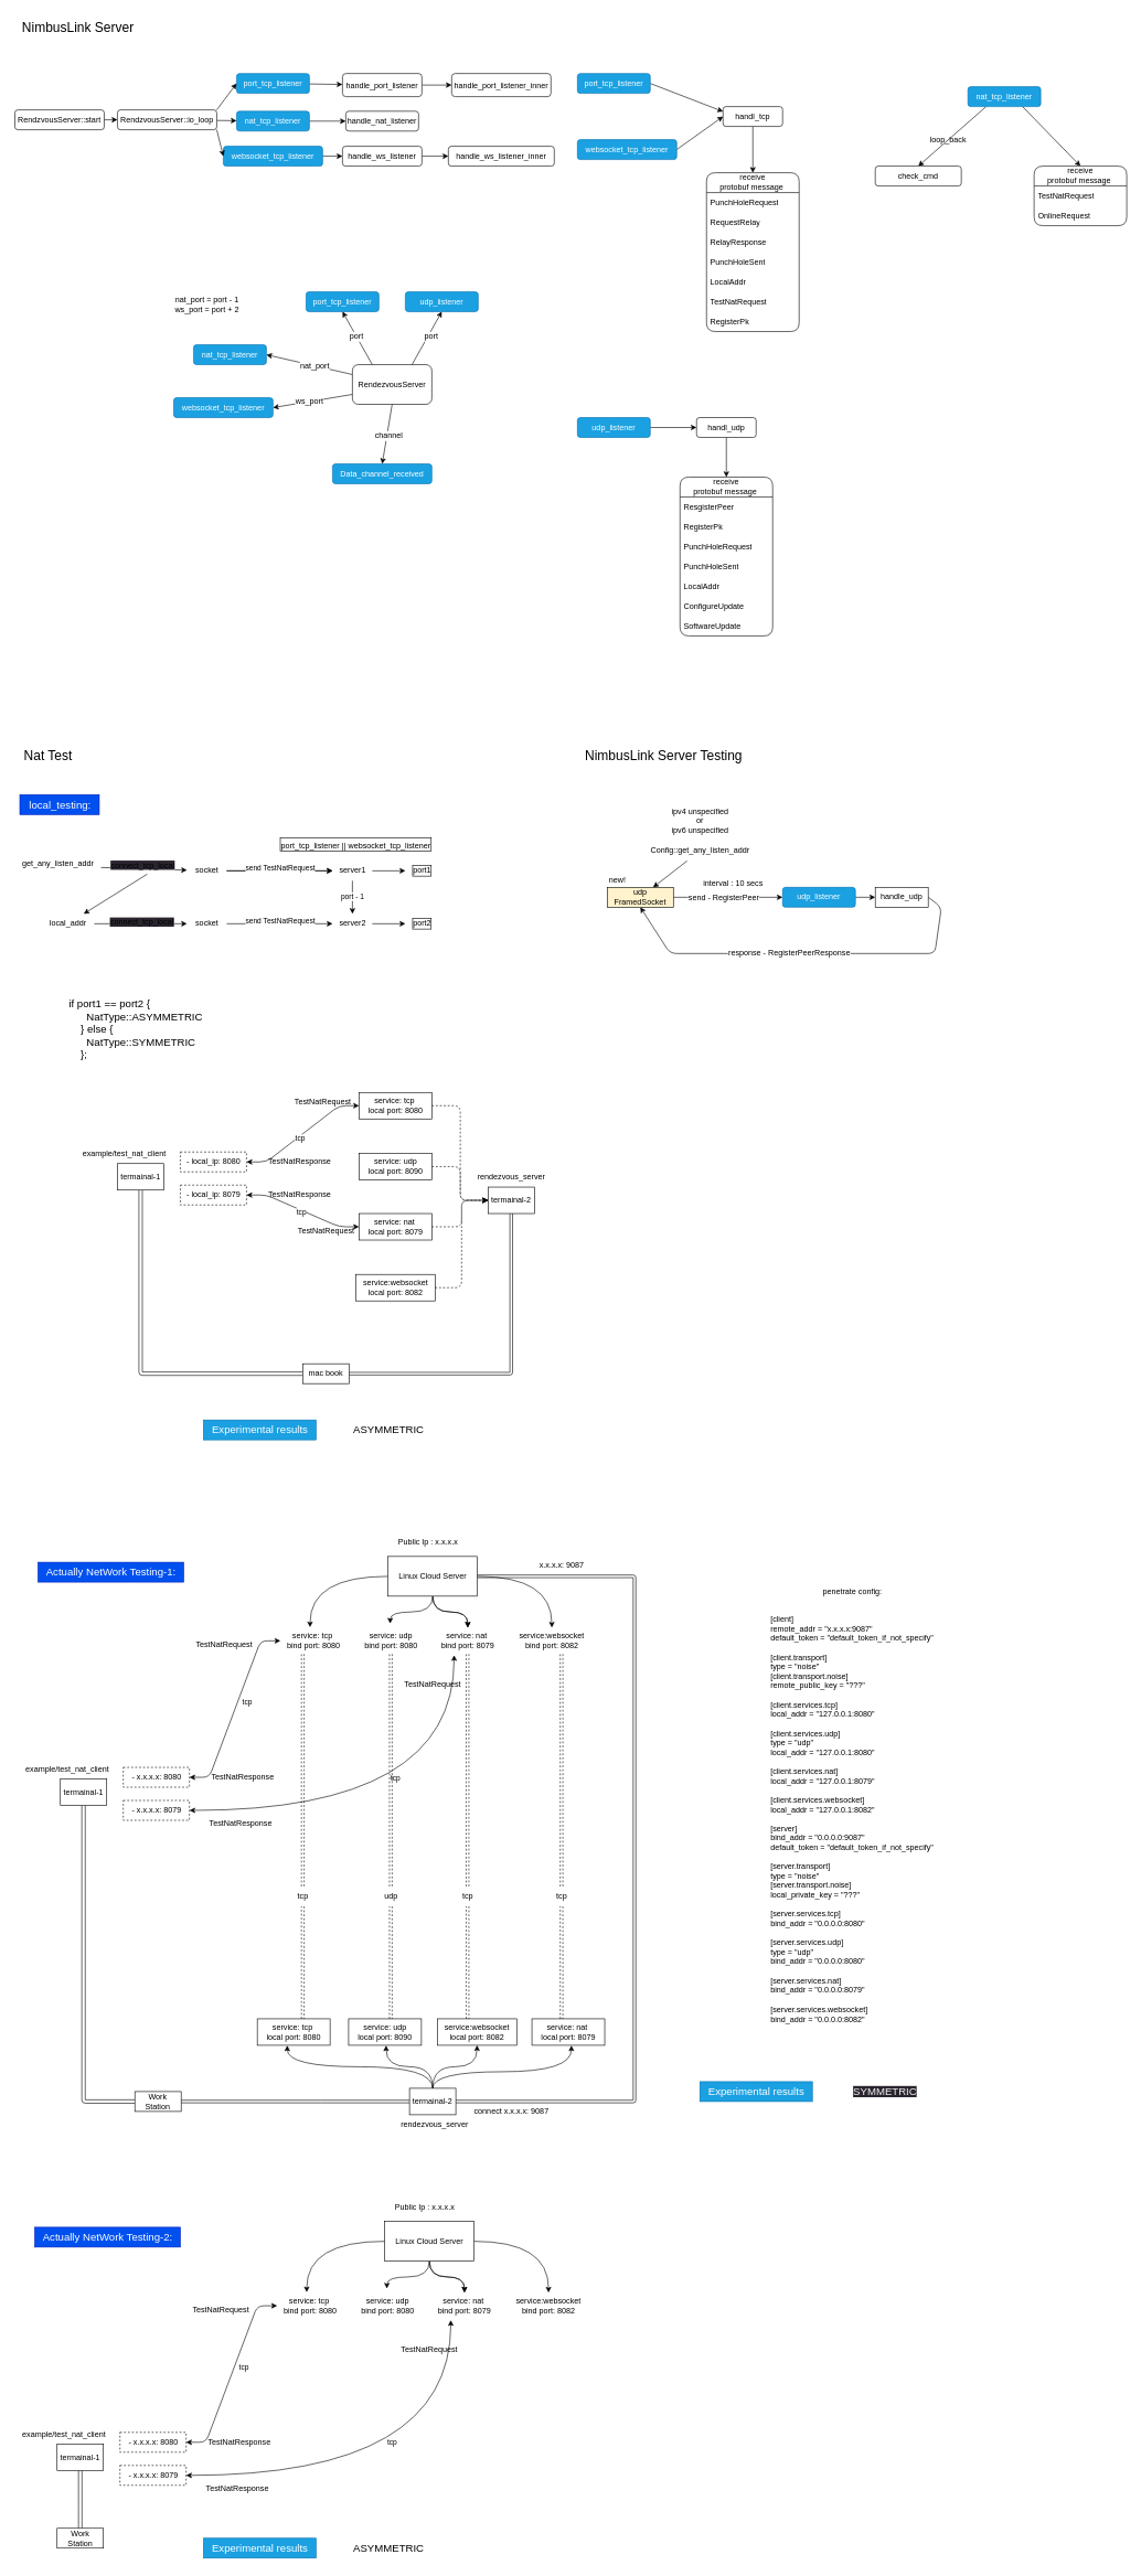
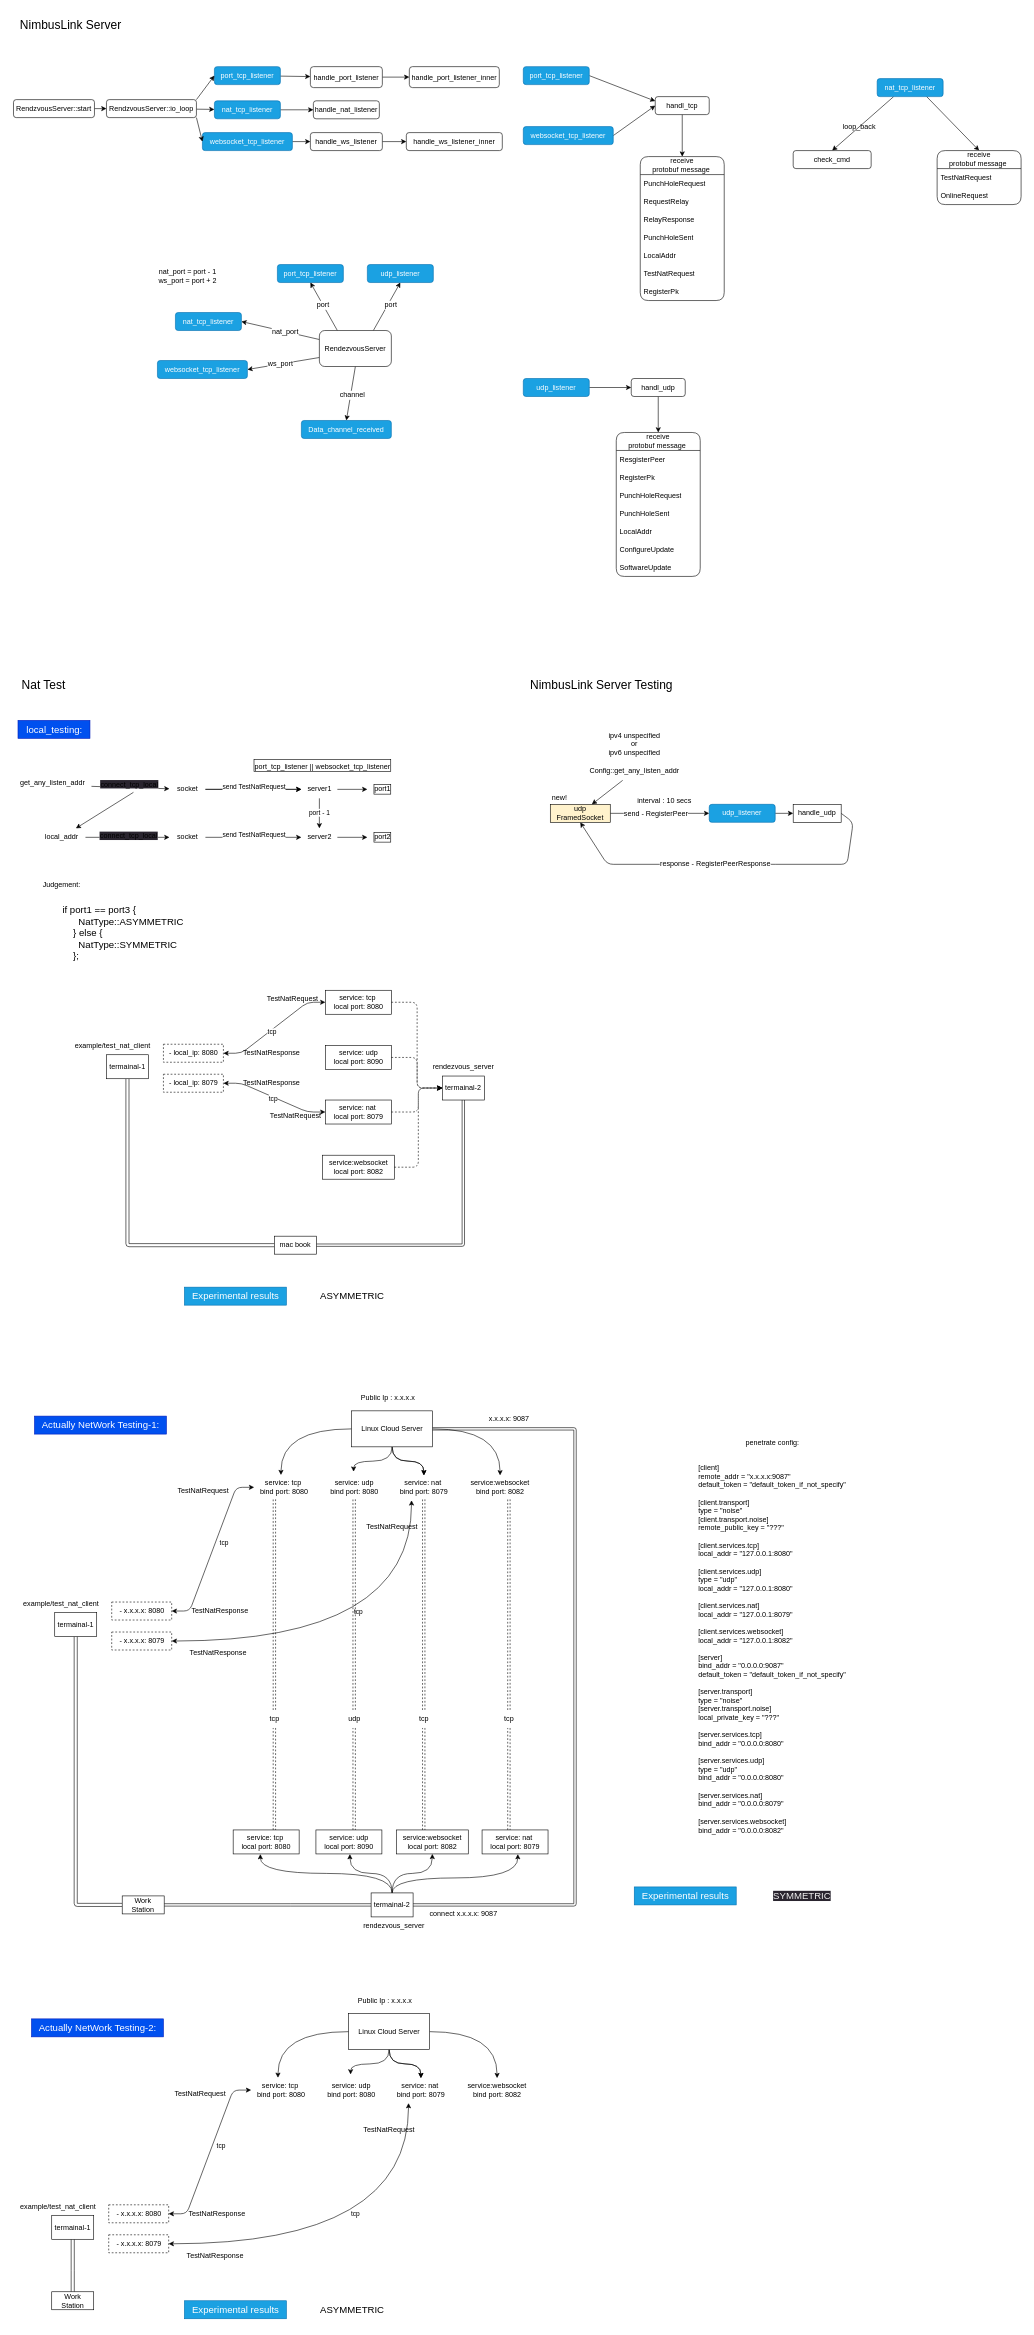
+ <mxCell id="109" value="Judgement:" style="text;html=1;align=center;verticalAlign=middle;resizable=0;points=[];autosize=1;strokeColor=none;fillColor=none;" parent="1" vertex="1"><mxGeometry x="57" y="1460" width="90" height="30" as="geometry" /></mxCell>
- <mxCell id="110" value="if port1 == port2 {&lt;br&gt;&amp;nbsp; &amp;nbsp; &amp;nbsp; NatType::ASYMMETRIC&lt;br&gt;&amp;nbsp; &amp;nbsp; } else {&lt;br&gt;&amp;nbsp; &amp;nbsp; &amp;nbsp; NatType::SYMMETRIC&lt;br&gt;&amp;nbsp; &amp;nbsp; };" style="text;whiteSpace=wrap;html=1;align=left;fontSize=16;" parent="1" vertex="1"><mxGeometry x="102" y="1500" width="230" height="120" as="geometry" /></mxCell>
+ <mxCell id="110" value="if port1 == port3 {&lt;br&gt;&amp;nbsp; &amp;nbsp; &amp;nbsp; NatType::ASYMMETRIC&lt;br&gt;&amp;nbsp; &amp;nbsp; } else {&lt;br&gt;&amp;nbsp; &amp;nbsp; &amp;nbsp; NatType::SYMMETRIC&lt;br&gt;&amp;nbsp; &amp;nbsp; };" style="text;whiteSpace=wrap;html=1;align=left;fontSize=16;" parent="1" vertex="1"><mxGeometry x="102" y="1500" width="230" height="120" as="geometry" /></mxCell>
